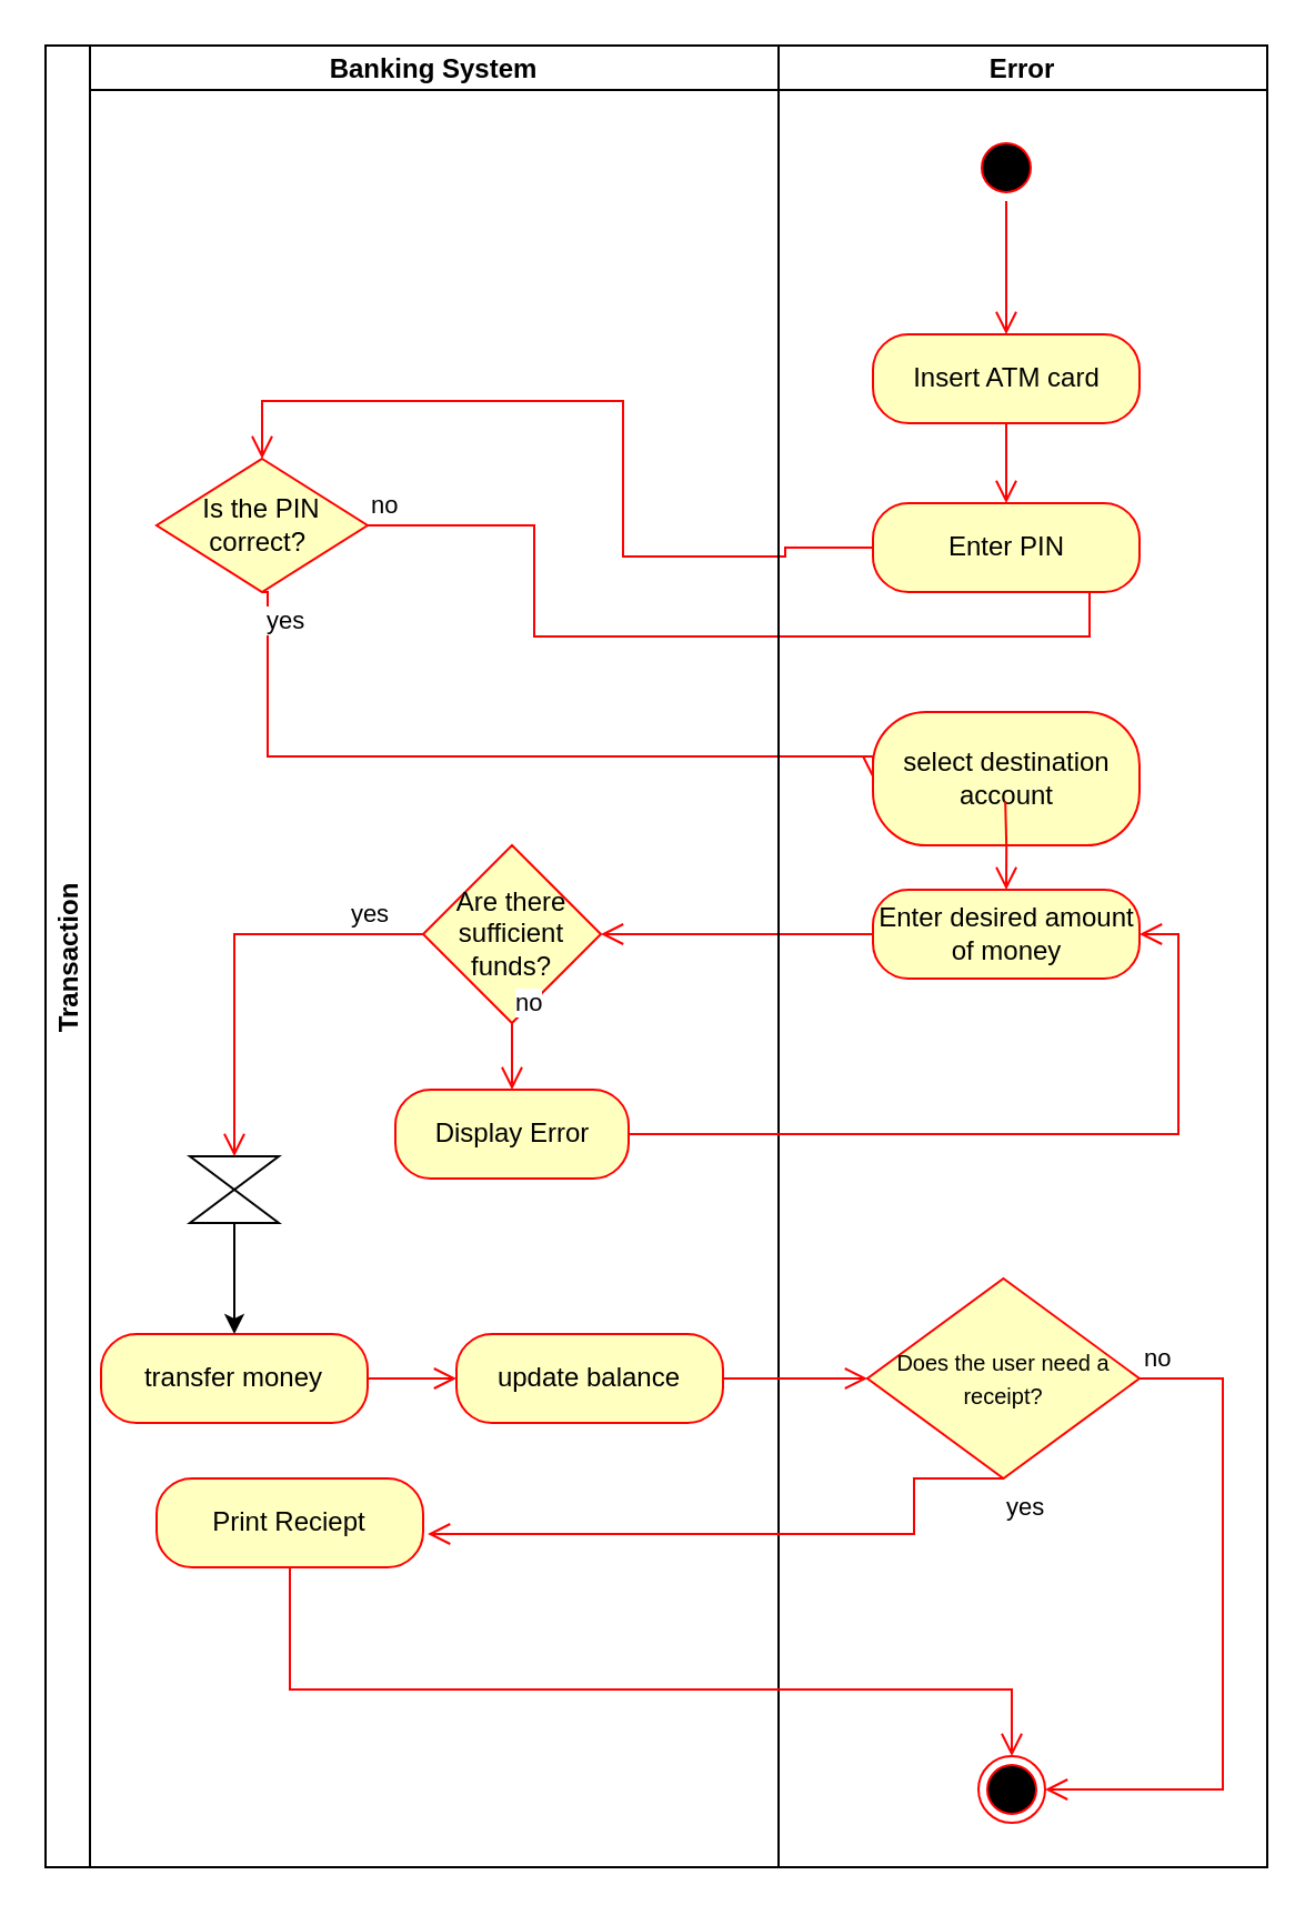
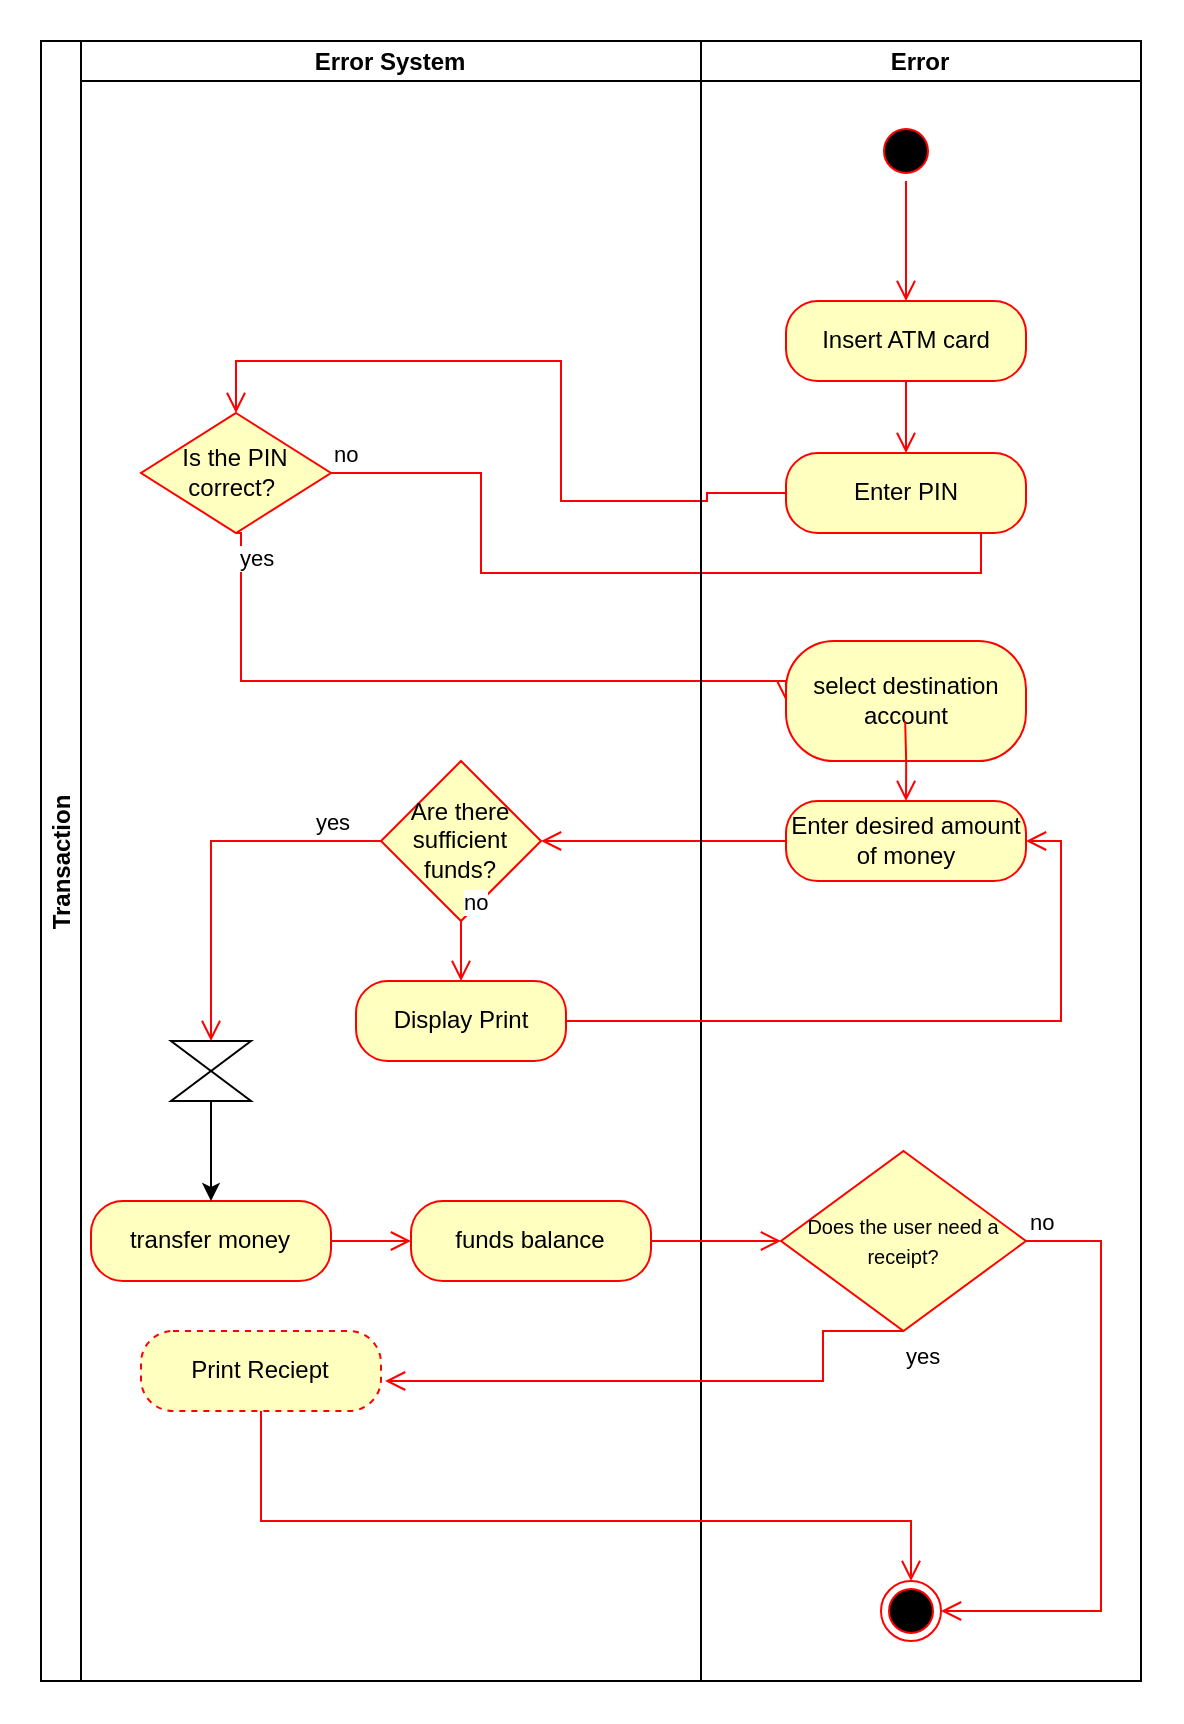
- <mxCell id="6" value="Banking System" style="swimlane;startSize=20;" parent="2" vertex="1"><mxGeometry x="20" width="310" height="820" as="geometry" /></mxCell>
+ <mxCell id="6" value="Error System" style="swimlane;startSize=20;" parent="2" vertex="1"><mxGeometry x="20" width="310" height="820" as="geometry" /></mxCell>
- <mxCell id="9" value="Display Error" style="rounded=1;whiteSpace=wrap;html=1;arcSize=40;fontColor=#000000;fillColor=#ffffc0;strokeColor=#ff0000;" parent="6" vertex="1"><mxGeometry x="137.5" y="470" width="105" height="40" as="geometry" /></mxCell>
+ <mxCell id="9" value="Display Print" style="rounded=1;whiteSpace=wrap;html=1;arcSize=40;fontColor=#000000;fillColor=#ffffc0;strokeColor=#ff0000;" parent="6" vertex="1"><mxGeometry x="137.5" y="470" width="105" height="40" as="geometry" /></mxCell>
- <mxCell id="17" value="update balance" style="rounded=1;whiteSpace=wrap;html=1;arcSize=40;fontColor=#000000;fillColor=#ffffc0;strokeColor=#ff0000;" vertex="1" parent="6"><mxGeometry x="165" y="580" width="120" height="40" as="geometry" /></mxCell>
+ <mxCell id="17" value="funds balance" style="rounded=1;whiteSpace=wrap;html=1;arcSize=40;fontColor=#000000;fillColor=#ffffc0;strokeColor=#ff0000;" vertex="1" parent="6"><mxGeometry x="165" y="580" width="120" height="40" as="geometry" /></mxCell>
- <mxCell id="13" value="Print Reciept" style="rounded=1;whiteSpace=wrap;html=1;arcSize=40;fontColor=#000000;fillColor=#ffffc0;strokeColor=#ff0000;" parent="6" vertex="1"><mxGeometry x="30" y="645" width="120" height="40" as="geometry" /></mxCell>
+ <mxCell id="13" value="Print Reciept" style="rounded=1;whiteSpace=wrap;html=1;arcSize=40;fontColor=#000000;fillColor=#ffffc0;strokeColor=#ff0000;dashed=1;" parent="6" vertex="1"><mxGeometry x="30" y="645" width="120" height="40" as="geometry" /></mxCell>
